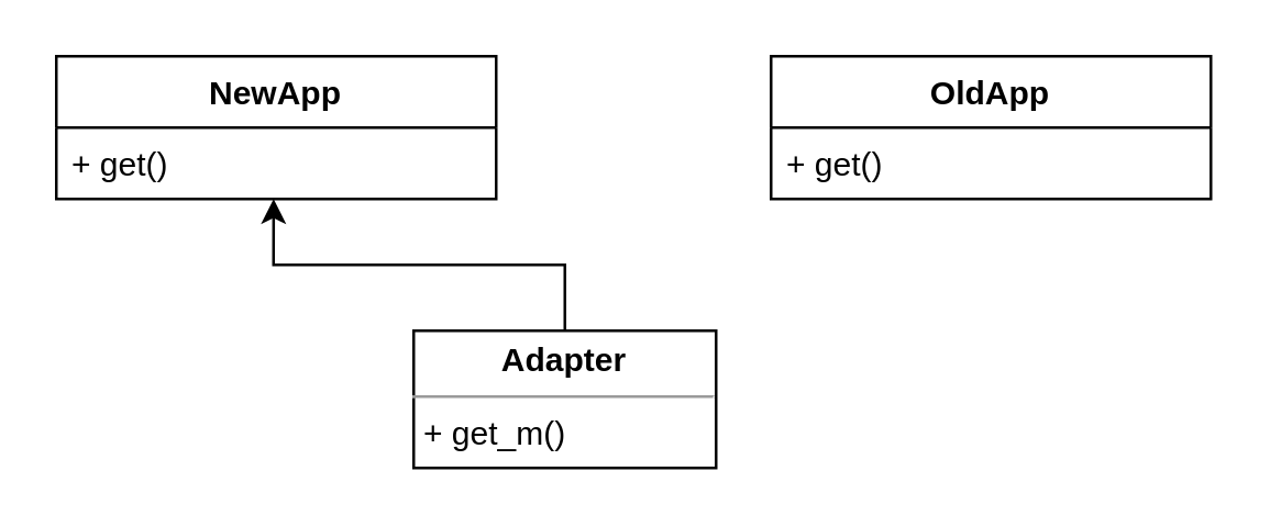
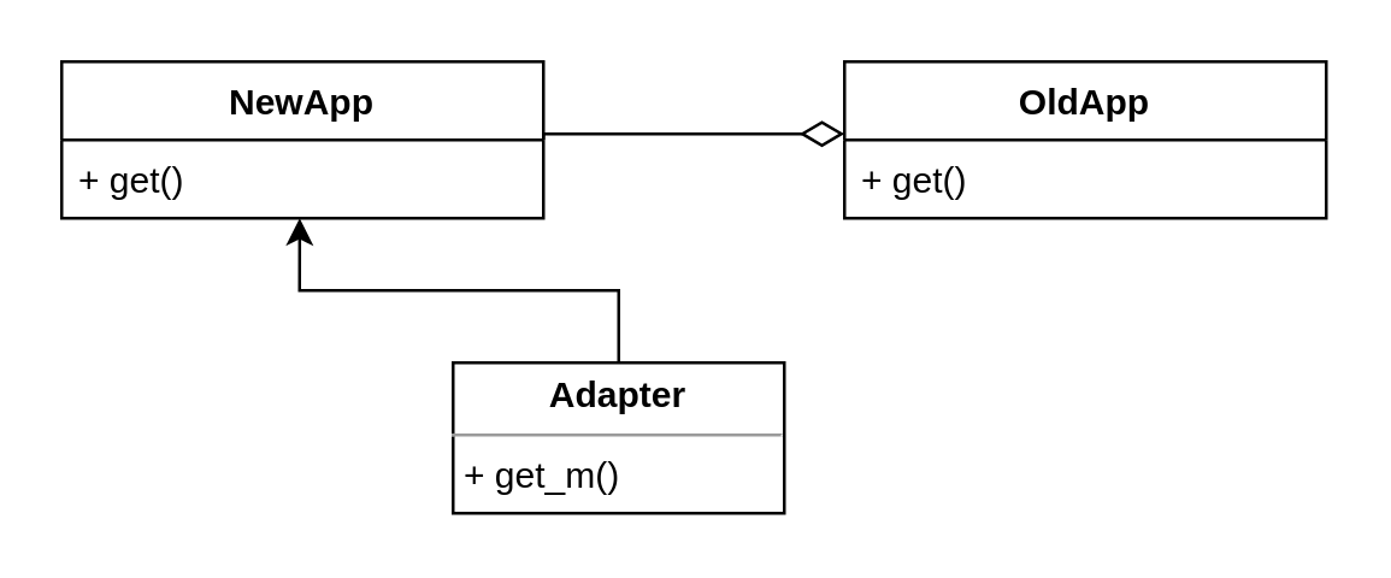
+ <mxCell id="2" style="edgeStyle=orthogonalEdgeStyle;rounded=0;orthogonalLoop=1;jettySize=auto;html=1;exitX=1;exitY=0.5;exitDx=0;exitDy=0;entryX=0;entryY=0.461;entryDx=0;entryDy=0;entryPerimeter=0;endArrow=diamondThin;endFill=0;endSize=12;" edge="1" parent="1" source="3" target="7"><mxGeometry relative="1" as="geometry"><Array as="points"><mxPoint x="180" y="44" /></Array></mxGeometry></mxCell>
